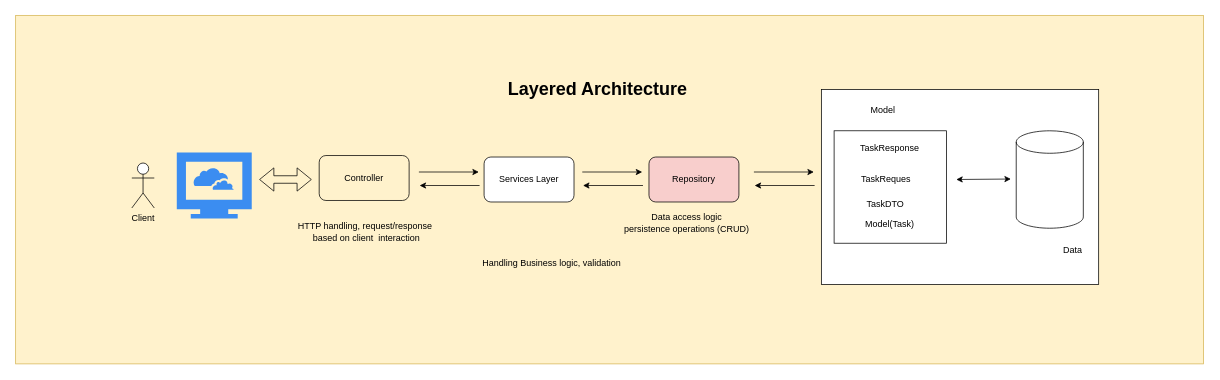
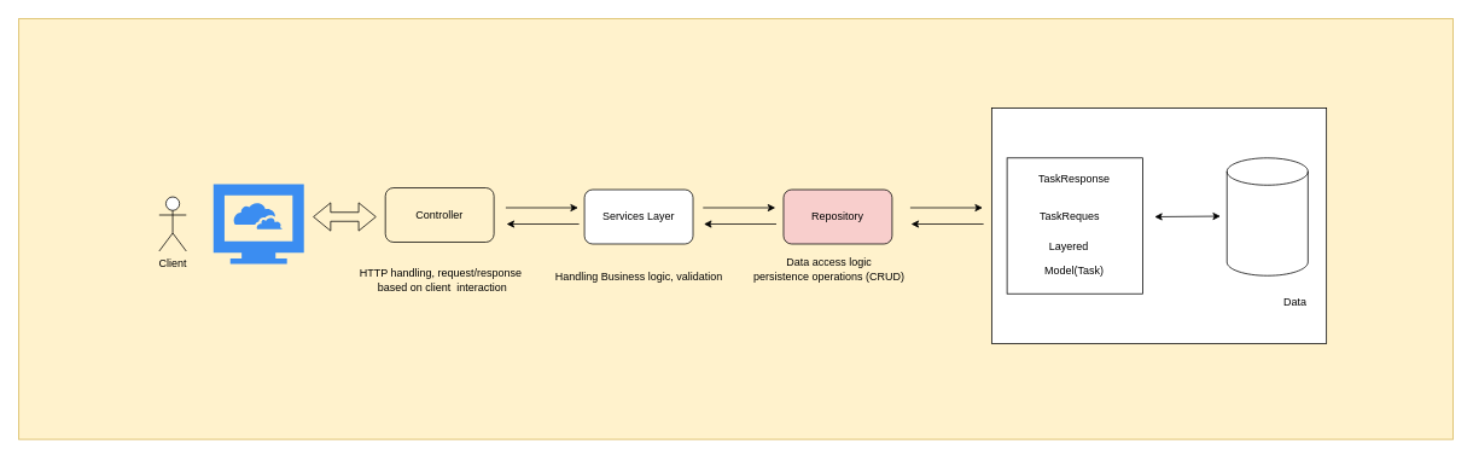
- <mxCell id="25" value="&lt;h1 style=&quot;margin-top: 0px;&quot;&gt;Layered Architecture&lt;/h1&gt;&lt;p&gt;&lt;br&gt;&lt;/p&gt;" style="text;html=1;whiteSpace=wrap;overflow=hidden;rounded=0;" parent="1" vertex="1"><mxGeometry x="675" y="98" width="260" height="50" as="geometry" /></mxCell>
- <mxCell id="29" value="Model" style="text;html=1;align=center;verticalAlign=middle;resizable=0;points=[];autosize=1;strokeColor=none;fillColor=none;" parent="1" vertex="1"><mxGeometry x="1147" y="132" width="60" height="30" as="geometry" /></mxCell>
- <mxCell id="7" value="TaskDTO" style="text;html=1;align=center;verticalAlign=middle;resizable=0;points=[];autosize=1;strokeColor=none;fillColor=none;" parent="4" vertex="1"><mxGeometry x="52.819" y="82.5" width="70" height="30" as="geometry" /></mxCell>
+ <mxCell id="7" value="Layered" style="text;html=1;align=center;verticalAlign=middle;resizable=0;points=[];autosize=1;strokeColor=none;fillColor=none;" parent="4" vertex="1"><mxGeometry x="52.819" y="82.5" width="70" height="30" as="geometry" /></mxCell>
- <mxCell id="27" value="Handling Business logic, validation" style="text;html=1;align=center;verticalAlign=middle;resizable=0;points=[];autosize=1;strokeColor=none;fillColor=none;" parent="1" vertex="1"><mxGeometry x="630" y="336" width="210" height="30" as="geometry" /></mxCell>
+ <mxCell id="27" value="Handling Business logic, validation" style="text;html=1;align=center;verticalAlign=middle;resizable=0;points=[];autosize=1;strokeColor=none;fillColor=none;" parent="1" vertex="1"><mxGeometry x="600" y="291" width="210" height="30" as="geometry" /></mxCell>
